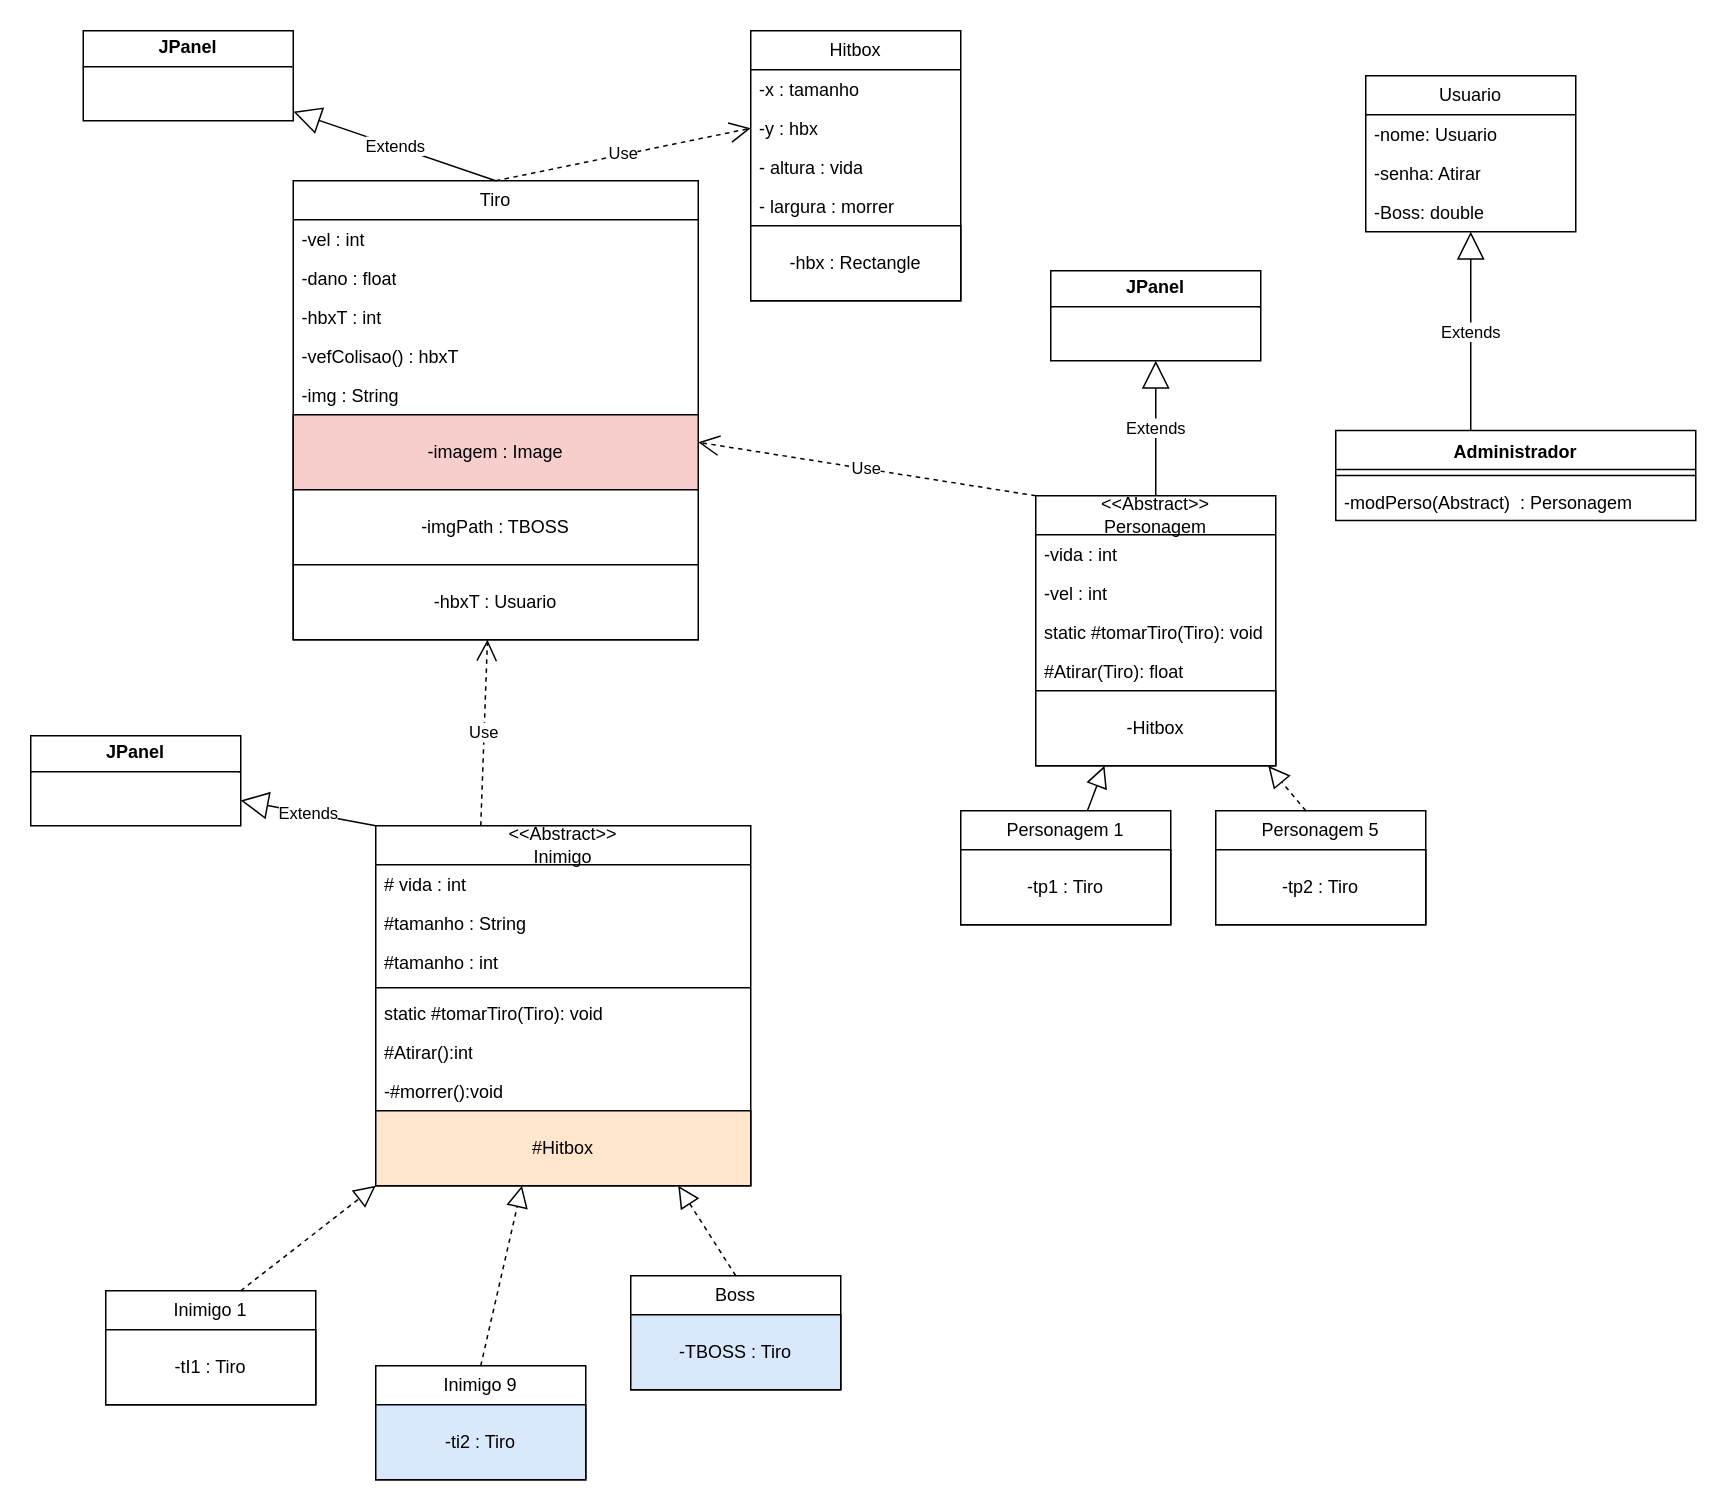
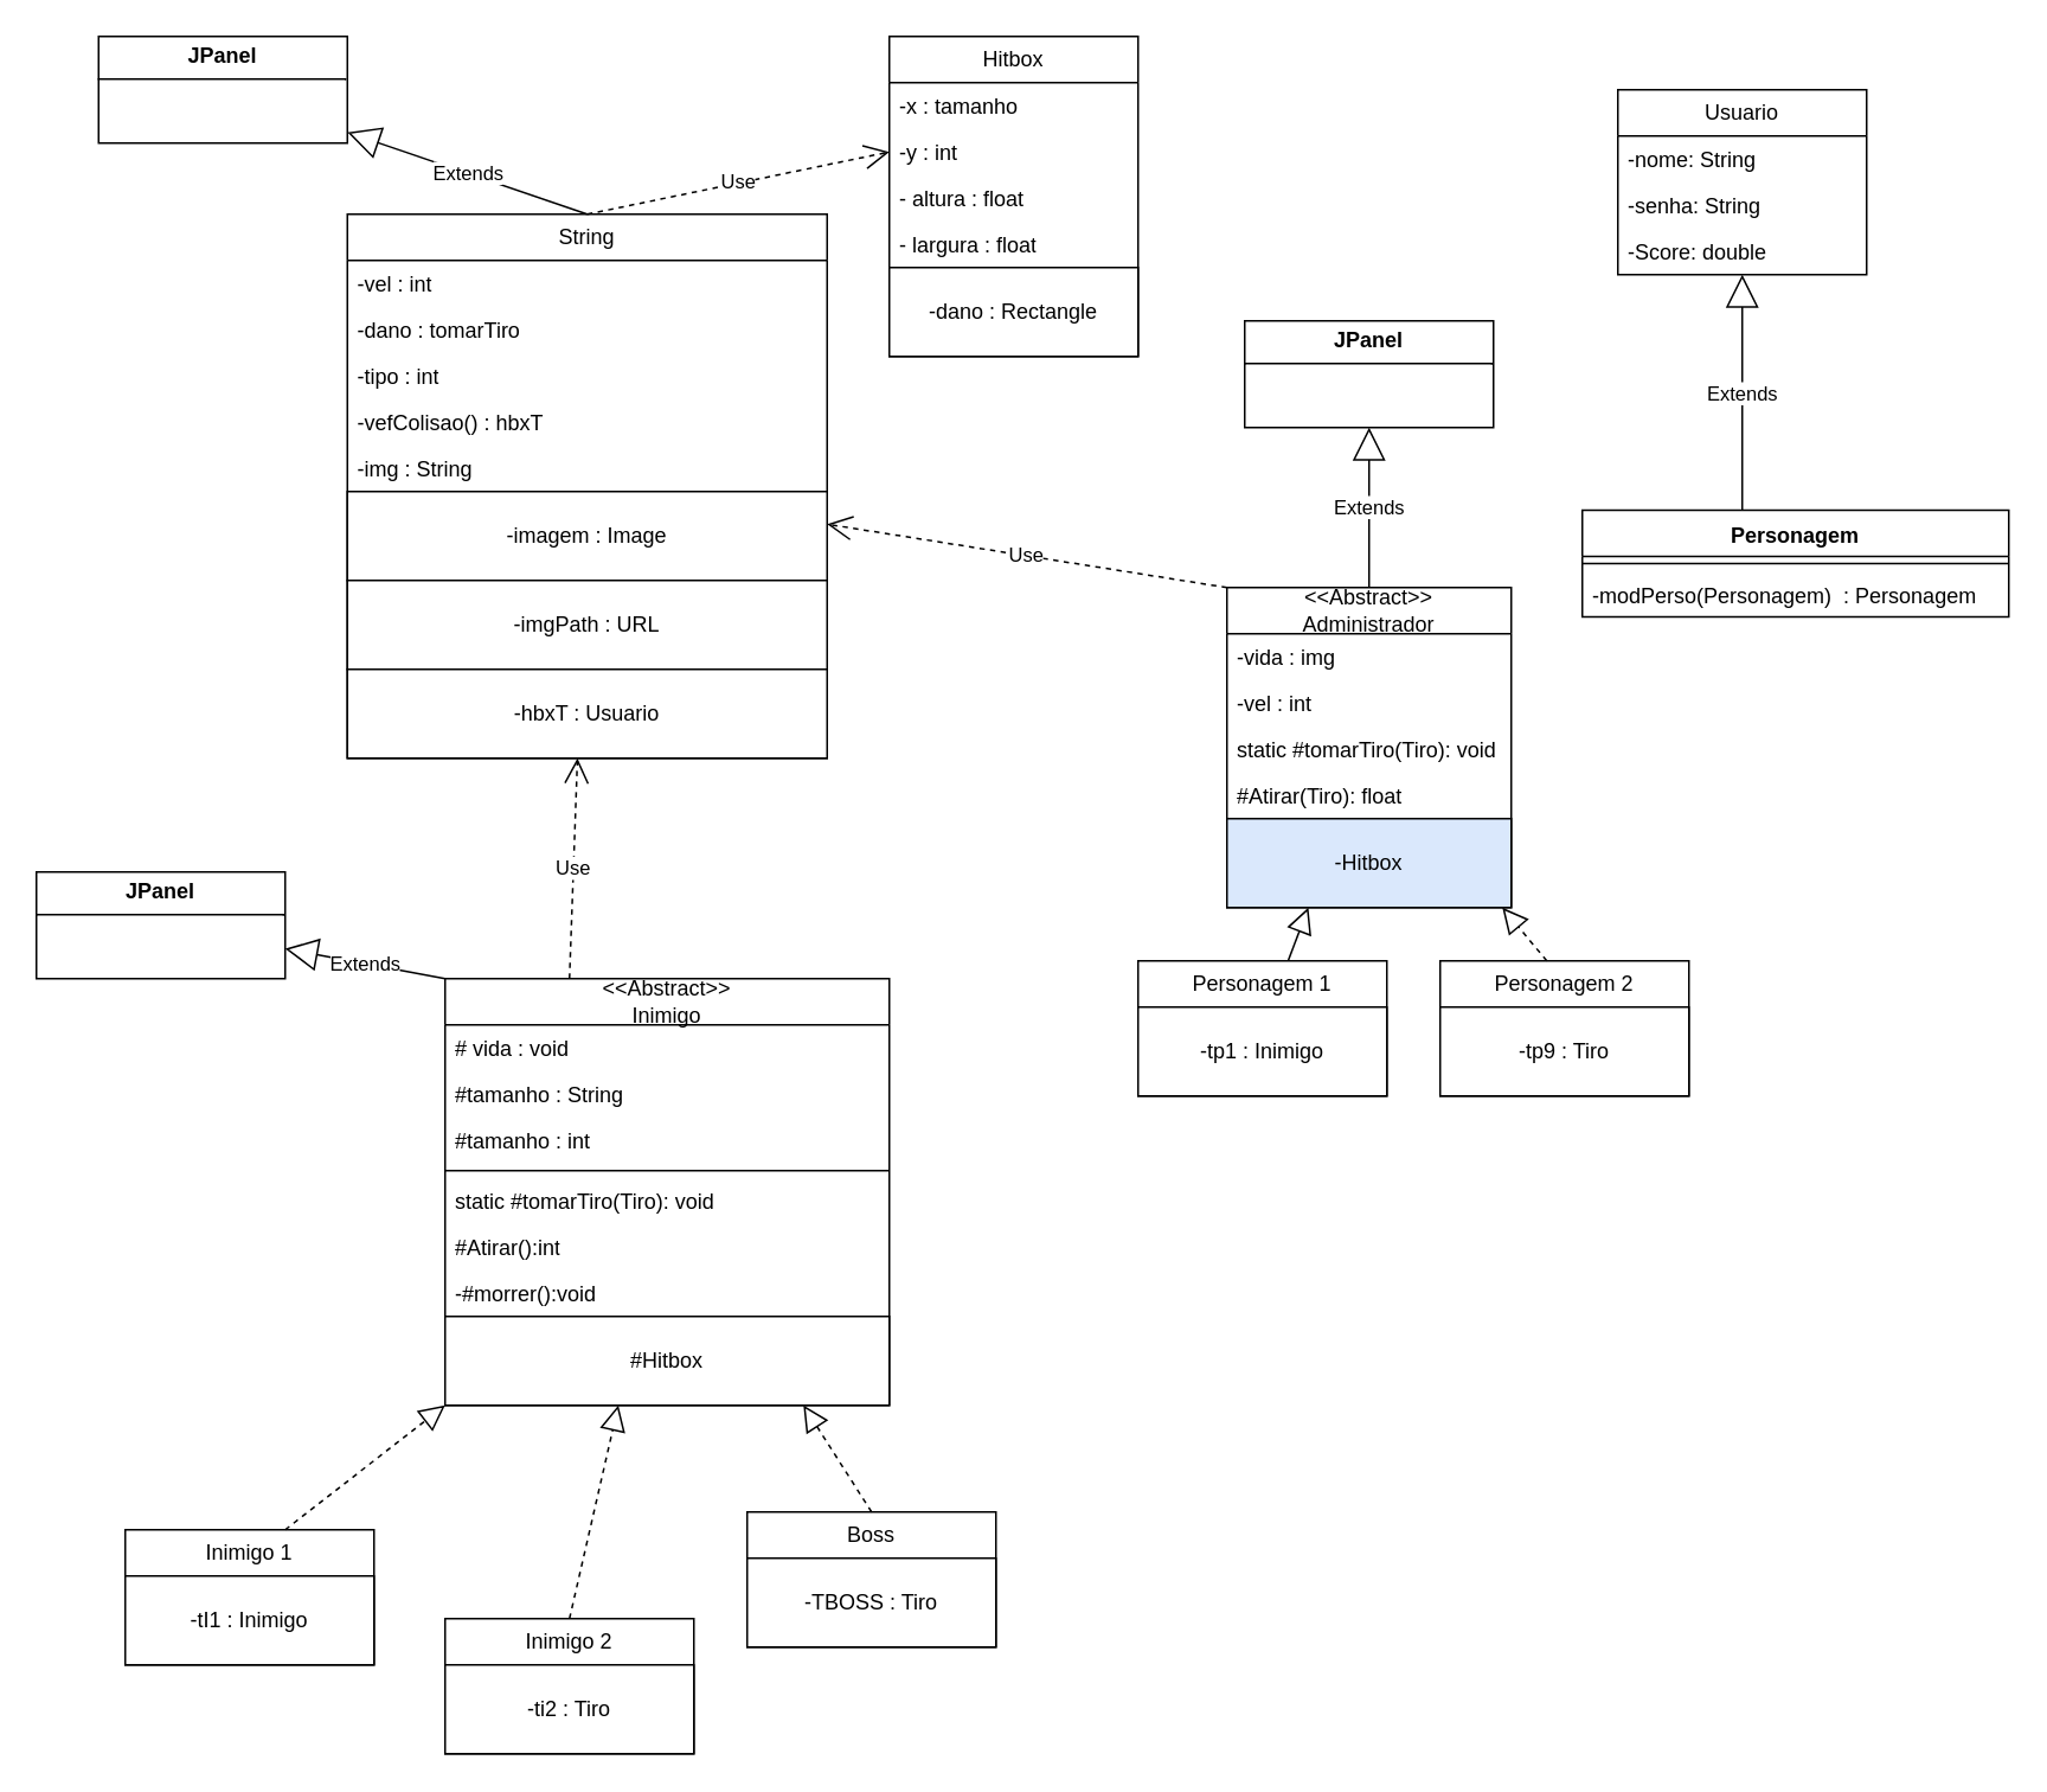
- <mxCell id="4" value="-y : hbx" style="text;strokeColor=none;fillColor=none;align=left;verticalAlign=top;spacingLeft=4;spacingRight=4;overflow=hidden;rotatable=0;points=[[0,0.5],[1,0.5]];portConstraint=eastwest;whiteSpace=wrap;html=1;" vertex="1" parent="2"><mxGeometry y="52" width="140" height="26" as="geometry" /></mxCell>
+ <mxCell id="4" value="-y : int" style="text;strokeColor=none;fillColor=none;align=left;verticalAlign=top;spacingLeft=4;spacingRight=4;overflow=hidden;rotatable=0;points=[[0,0.5],[1,0.5]];portConstraint=eastwest;whiteSpace=wrap;html=1;" vertex="1" parent="2"><mxGeometry y="52" width="140" height="26" as="geometry" /></mxCell>
- <mxCell id="20" value="-nome: Usuario" style="text;strokeColor=none;fillColor=none;align=left;verticalAlign=top;spacingLeft=4;spacingRight=4;overflow=hidden;rotatable=0;points=[[0,0.5],[1,0.5]];portConstraint=eastwest;whiteSpace=wrap;html=1;" vertex="1" parent="19"><mxGeometry y="26" width="140" height="26" as="geometry" /></mxCell>
+ <mxCell id="20" value="-nome: String" style="text;strokeColor=none;fillColor=none;align=left;verticalAlign=top;spacingLeft=4;spacingRight=4;overflow=hidden;rotatable=0;points=[[0,0.5],[1,0.5]];portConstraint=eastwest;whiteSpace=wrap;html=1;" vertex="1" parent="19"><mxGeometry y="26" width="140" height="26" as="geometry" /></mxCell>
- <mxCell id="5" value="&lt;div&gt;- altura : vida&lt;br&gt;&lt;/div&gt;&lt;div&gt;&lt;br&gt;&lt;/div&gt;" style="text;strokeColor=none;fillColor=none;align=left;verticalAlign=top;spacingLeft=4;spacingRight=4;overflow=hidden;rotatable=0;points=[[0,0.5],[1,0.5]];portConstraint=eastwest;whiteSpace=wrap;html=1;" vertex="1" parent="2"><mxGeometry y="78" width="140" height="26" as="geometry" /></mxCell>
+ <mxCell id="5" value="&lt;div&gt;- altura : float&lt;br&gt;&lt;/div&gt;&lt;div&gt;&lt;br&gt;&lt;/div&gt;" style="text;strokeColor=none;fillColor=none;align=left;verticalAlign=top;spacingLeft=4;spacingRight=4;overflow=hidden;rotatable=0;points=[[0,0.5],[1,0.5]];portConstraint=eastwest;whiteSpace=wrap;html=1;" vertex="1" parent="2"><mxGeometry y="78" width="140" height="26" as="geometry" /></mxCell>
- <mxCell id="21" value="-senha: Atirar" style="text;strokeColor=none;fillColor=none;align=left;verticalAlign=top;spacingLeft=4;spacingRight=4;overflow=hidden;rotatable=0;points=[[0,0.5],[1,0.5]];portConstraint=eastwest;whiteSpace=wrap;html=1;" vertex="1" parent="19"><mxGeometry y="52" width="140" height="26" as="geometry" /></mxCell>
+ <mxCell id="21" value="-senha: String" style="text;strokeColor=none;fillColor=none;align=left;verticalAlign=top;spacingLeft=4;spacingRight=4;overflow=hidden;rotatable=0;points=[[0,0.5],[1,0.5]];portConstraint=eastwest;whiteSpace=wrap;html=1;" vertex="1" parent="19"><mxGeometry y="52" width="140" height="26" as="geometry" /></mxCell>
- <mxCell id="49" value="Tiro" style="swimlane;fontStyle=0;childLayout=stackLayout;horizontal=1;startSize=26;fillColor=none;horizontalStack=0;resizeParent=1;resizeParentMax=0;resizeLast=0;collapsible=1;marginBottom=0;whiteSpace=wrap;html=1;" vertex="1" parent="1"><mxGeometry x="195" y="120" width="270" height="306" as="geometry" /></mxCell>
+ <mxCell id="49" value="String" style="swimlane;fontStyle=0;childLayout=stackLayout;horizontal=1;startSize=26;fillColor=none;horizontalStack=0;resizeParent=1;resizeParentMax=0;resizeLast=0;collapsible=1;marginBottom=0;whiteSpace=wrap;html=1;" vertex="1" parent="1"><mxGeometry x="195" y="120" width="270" height="306" as="geometry" /></mxCell>
- <mxCell id="6" value="- largura : morrer" style="text;strokeColor=none;fillColor=none;align=left;verticalAlign=top;spacingLeft=4;spacingRight=4;overflow=hidden;rotatable=0;points=[[0,0.5],[1,0.5]];portConstraint=eastwest;whiteSpace=wrap;html=1;" vertex="1" parent="2"><mxGeometry y="104" width="140" height="26" as="geometry" /></mxCell>
+ <mxCell id="6" value="- largura : float" style="text;strokeColor=none;fillColor=none;align=left;verticalAlign=top;spacingLeft=4;spacingRight=4;overflow=hidden;rotatable=0;points=[[0,0.5],[1,0.5]];portConstraint=eastwest;whiteSpace=wrap;html=1;" vertex="1" parent="2"><mxGeometry y="104" width="140" height="26" as="geometry" /></mxCell>
- <mxCell id="22" value="-Boss: double" style="text;strokeColor=none;fillColor=none;align=left;verticalAlign=top;spacingLeft=4;spacingRight=4;overflow=hidden;rotatable=0;points=[[0,0.5],[1,0.5]];portConstraint=eastwest;whiteSpace=wrap;html=1;" vertex="1" parent="19"><mxGeometry y="78" width="140" height="26" as="geometry" /></mxCell>
+ <mxCell id="22" value="-Score: double" style="text;strokeColor=none;fillColor=none;align=left;verticalAlign=top;spacingLeft=4;spacingRight=4;overflow=hidden;rotatable=0;points=[[0,0.5],[1,0.5]];portConstraint=eastwest;whiteSpace=wrap;html=1;" vertex="1" parent="19"><mxGeometry y="78" width="140" height="26" as="geometry" /></mxCell>
- <mxCell id="7" value="-hbx : Rectangle" style="html=1;whiteSpace=wrap;" vertex="1" parent="2"><mxGeometry y="130" width="140" height="50" as="geometry" /></mxCell>
+ <mxCell id="7" value="-dano : Rectangle" style="html=1;whiteSpace=wrap;" vertex="1" parent="2"><mxGeometry y="130" width="140" height="50" as="geometry" /></mxCell>
- <mxCell id="52" value="-dano : float" style="text;strokeColor=none;fillColor=none;align=left;verticalAlign=top;spacingLeft=4;spacingRight=4;overflow=hidden;rotatable=0;points=[[0,0.5],[1,0.5]];portConstraint=eastwest;whiteSpace=wrap;html=1;" vertex="1" parent="49"><mxGeometry y="52" width="270" height="26" as="geometry" /></mxCell>
+ <mxCell id="52" value="-dano : tomarTiro" style="text;strokeColor=none;fillColor=none;align=left;verticalAlign=top;spacingLeft=4;spacingRight=4;overflow=hidden;rotatable=0;points=[[0,0.5],[1,0.5]];portConstraint=eastwest;whiteSpace=wrap;html=1;" vertex="1" parent="49"><mxGeometry y="52" width="270" height="26" as="geometry" /></mxCell>
- <mxCell id="53" value="-hbxT : int" style="text;strokeColor=none;fillColor=none;align=left;verticalAlign=top;spacingLeft=4;spacingRight=4;overflow=hidden;rotatable=0;points=[[0,0.5],[1,0.5]];portConstraint=eastwest;whiteSpace=wrap;html=1;" vertex="1" parent="49"><mxGeometry y="78" width="270" height="26" as="geometry" /></mxCell>
+ <mxCell id="53" value="-tipo : int" style="text;strokeColor=none;fillColor=none;align=left;verticalAlign=top;spacingLeft=4;spacingRight=4;overflow=hidden;rotatable=0;points=[[0,0.5],[1,0.5]];portConstraint=eastwest;whiteSpace=wrap;html=1;" vertex="1" parent="49"><mxGeometry y="78" width="270" height="26" as="geometry" /></mxCell>
- <mxCell id="56" value="-imagem : Image" style="html=1;whiteSpace=wrap;fillColor=#f8cecc;" vertex="1" parent="49"><mxGeometry y="156" width="270" height="50" as="geometry" /></mxCell>
+ <mxCell id="56" value="-imagem : Image" style="html=1;whiteSpace=wrap;" vertex="1" parent="49"><mxGeometry y="156" width="270" height="50" as="geometry" /></mxCell>
- <mxCell id="23" value="Administrador" style="swimlane;fontStyle=1;align=center;verticalAlign=top;childLayout=stackLayout;horizontal=1;startSize=26;horizontalStack=0;resizeParent=1;resizeParentMax=0;resizeLast=0;collapsible=1;marginBottom=0;whiteSpace=wrap;html=1;" vertex="1" parent="1"><mxGeometry x="890" y="286.5" width="240" height="60" as="geometry" /></mxCell>
+ <mxCell id="23" value="Personagem" style="swimlane;fontStyle=1;align=center;verticalAlign=top;childLayout=stackLayout;horizontal=1;startSize=26;horizontalStack=0;resizeParent=1;resizeParentMax=0;resizeLast=0;collapsible=1;marginBottom=0;whiteSpace=wrap;html=1;" vertex="1" parent="1"><mxGeometry x="890" y="286.5" width="240" height="60" as="geometry" /></mxCell>
- <mxCell id="26" value="-modPerso(Abstract)&amp;nbsp; : Personagem" style="text;strokeColor=none;fillColor=none;align=left;verticalAlign=top;spacingLeft=4;spacingRight=4;overflow=hidden;rotatable=0;points=[[0,0.5],[1,0.5]];portConstraint=eastwest;whiteSpace=wrap;html=1;" vertex="1" parent="23"><mxGeometry y="34" width="240" height="26" as="geometry" /></mxCell>
+ <mxCell id="26" value="-modPerso(Personagem)&amp;nbsp; : Personagem" style="text;strokeColor=none;fillColor=none;align=left;verticalAlign=top;spacingLeft=4;spacingRight=4;overflow=hidden;rotatable=0;points=[[0,0.5],[1,0.5]];portConstraint=eastwest;whiteSpace=wrap;html=1;" vertex="1" parent="23"><mxGeometry y="34" width="240" height="26" as="geometry" /></mxCell>
- <mxCell id="27" value="&lt;div&gt;&amp;lt;&amp;lt;Abstract&amp;gt;&amp;gt;&lt;/div&gt;&lt;div&gt;Personagem&lt;br&gt;&lt;/div&gt;" style="swimlane;fontStyle=0;childLayout=stackLayout;horizontal=1;startSize=26;fillColor=none;horizontalStack=0;resizeParent=1;resizeParentMax=0;resizeLast=0;collapsible=1;marginBottom=0;whiteSpace=wrap;html=1;" vertex="1" parent="1"><mxGeometry x="690" y="330" width="160" height="180" as="geometry" /></mxCell>
+ <mxCell id="27" value="&lt;div&gt;&amp;lt;&amp;lt;Abstract&amp;gt;&amp;gt;&lt;/div&gt;&lt;div&gt;Administrador&lt;br&gt;&lt;/div&gt;" style="swimlane;fontStyle=0;childLayout=stackLayout;horizontal=1;startSize=26;fillColor=none;horizontalStack=0;resizeParent=1;resizeParentMax=0;resizeLast=0;collapsible=1;marginBottom=0;whiteSpace=wrap;html=1;" vertex="1" parent="1"><mxGeometry x="690" y="330" width="160" height="180" as="geometry" /></mxCell>
- <mxCell id="57" value="-imgPath : TBOSS" style="html=1;whiteSpace=wrap;" vertex="1" parent="49"><mxGeometry y="206" width="270" height="50" as="geometry" /></mxCell>
+ <mxCell id="57" value="-imgPath : URL" style="html=1;whiteSpace=wrap;" vertex="1" parent="49"><mxGeometry y="206" width="270" height="50" as="geometry" /></mxCell>
- <mxCell id="30" value="-vida : int" style="text;strokeColor=none;fillColor=none;align=left;verticalAlign=top;spacingLeft=4;spacingRight=4;overflow=hidden;rotatable=0;points=[[0,0.5],[1,0.5]];portConstraint=eastwest;whiteSpace=wrap;html=1;" vertex="1" parent="27"><mxGeometry y="26" width="160" height="26" as="geometry" /></mxCell>
+ <mxCell id="30" value="-vida : img" style="text;strokeColor=none;fillColor=none;align=left;verticalAlign=top;spacingLeft=4;spacingRight=4;overflow=hidden;rotatable=0;points=[[0,0.5],[1,0.5]];portConstraint=eastwest;whiteSpace=wrap;html=1;" vertex="1" parent="27"><mxGeometry y="26" width="160" height="26" as="geometry" /></mxCell>
- <mxCell id="34" value="-Hitbox" style="html=1;whiteSpace=wrap;" vertex="1" parent="27"><mxGeometry y="130" width="160" height="50" as="geometry" /></mxCell>
+ <mxCell id="34" value="-Hitbox" style="html=1;whiteSpace=wrap;fillColor=#dae8fc;" vertex="1" parent="27"><mxGeometry y="130" width="160" height="50" as="geometry" /></mxCell>
- <mxCell id="46" value="Personagem 5" style="swimlane;fontStyle=0;childLayout=stackLayout;horizontal=1;startSize=26;fillColor=none;horizontalStack=0;resizeParent=1;resizeParentMax=0;resizeLast=0;collapsible=1;marginBottom=0;whiteSpace=wrap;html=1;" vertex="1" parent="1"><mxGeometry x="810" y="540" width="140" height="76" as="geometry" /></mxCell>
+ <mxCell id="46" value="Personagem 2" style="swimlane;fontStyle=0;childLayout=stackLayout;horizontal=1;startSize=26;fillColor=none;horizontalStack=0;resizeParent=1;resizeParentMax=0;resizeLast=0;collapsible=1;marginBottom=0;whiteSpace=wrap;html=1;" vertex="1" parent="1"><mxGeometry x="810" y="540" width="140" height="76" as="geometry" /></mxCell>
- <mxCell id="11" value="# vida : int" style="text;strokeColor=none;fillColor=none;align=left;verticalAlign=top;spacingLeft=4;spacingRight=4;overflow=hidden;rotatable=0;points=[[0,0.5],[1,0.5]];portConstraint=eastwest;whiteSpace=wrap;html=1;" vertex="1" parent="8"><mxGeometry y="26" width="250" height="26" as="geometry" /></mxCell>
+ <mxCell id="11" value="# vida : void" style="text;strokeColor=none;fillColor=none;align=left;verticalAlign=top;spacingLeft=4;spacingRight=4;overflow=hidden;rotatable=0;points=[[0,0.5],[1,0.5]];portConstraint=eastwest;whiteSpace=wrap;html=1;" vertex="1" parent="8"><mxGeometry y="26" width="250" height="26" as="geometry" /></mxCell>
- <mxCell id="45" value="-tp1 : Tiro " style="html=1;whiteSpace=wrap;" vertex="1" parent="44"><mxGeometry y="26" width="140" height="50" as="geometry" /></mxCell>
+ <mxCell id="45" value="-tp1 : Inimigo " style="html=1;whiteSpace=wrap;" vertex="1" parent="44"><mxGeometry y="26" width="140" height="50" as="geometry" /></mxCell>
- <mxCell id="48" value="-tp2 : Tiro" style="html=1;whiteSpace=wrap;" vertex="1" parent="46"><mxGeometry y="26" width="140" height="50" as="geometry" /></mxCell>
+ <mxCell id="48" value="-tp9 : Tiro" style="html=1;whiteSpace=wrap;" vertex="1" parent="46"><mxGeometry y="26" width="140" height="50" as="geometry" /></mxCell>
- <mxCell id="18" value="#Hitbox" style="html=1;whiteSpace=wrap;fillColor=#ffe6cc;" vertex="1" parent="8"><mxGeometry y="190" width="250" height="50" as="geometry" /></mxCell>
+ <mxCell id="18" value="#Hitbox" style="html=1;whiteSpace=wrap;" vertex="1" parent="8"><mxGeometry y="190" width="250" height="50" as="geometry" /></mxCell>
- <mxCell id="43" value="-TBOSS : Tiro" style="html=1;whiteSpace=wrap;fillColor=#dae8fc;" vertex="1" parent="41"><mxGeometry y="26" width="140" height="50" as="geometry" /></mxCell>
+ <mxCell id="43" value="-TBOSS : Tiro" style="html=1;whiteSpace=wrap;" vertex="1" parent="41"><mxGeometry y="26" width="140" height="50" as="geometry" /></mxCell>
- <mxCell id="37" value="-tI1 : Tiro" style="html=1;whiteSpace=wrap;" vertex="1" parent="35"><mxGeometry y="26" width="140" height="50" as="geometry" /></mxCell>
+ <mxCell id="37" value="-tI1 : Inimigo" style="html=1;whiteSpace=wrap;" vertex="1" parent="35"><mxGeometry y="26" width="140" height="50" as="geometry" /></mxCell>
- <mxCell id="38" value="Inimigo 9" style="swimlane;fontStyle=0;childLayout=stackLayout;horizontal=1;startSize=26;fillColor=none;horizontalStack=0;resizeParent=1;resizeParentMax=0;resizeLast=0;collapsible=1;marginBottom=0;whiteSpace=wrap;html=1;" vertex="1" parent="1"><mxGeometry x="250" y="910" width="140" height="76" as="geometry" /></mxCell>
+ <mxCell id="38" value="Inimigo 2" style="swimlane;fontStyle=0;childLayout=stackLayout;horizontal=1;startSize=26;fillColor=none;horizontalStack=0;resizeParent=1;resizeParentMax=0;resizeLast=0;collapsible=1;marginBottom=0;whiteSpace=wrap;html=1;" vertex="1" parent="1"><mxGeometry x="250" y="910" width="140" height="76" as="geometry" /></mxCell>
- <mxCell id="40" value="-ti2 : Tiro" style="html=1;whiteSpace=wrap;fillColor=#dae8fc;" vertex="1" parent="38"><mxGeometry y="26" width="140" height="50" as="geometry" /></mxCell>
+ <mxCell id="40" value="-ti2 : Tiro" style="html=1;whiteSpace=wrap;" vertex="1" parent="38"><mxGeometry y="26" width="140" height="50" as="geometry" /></mxCell>
